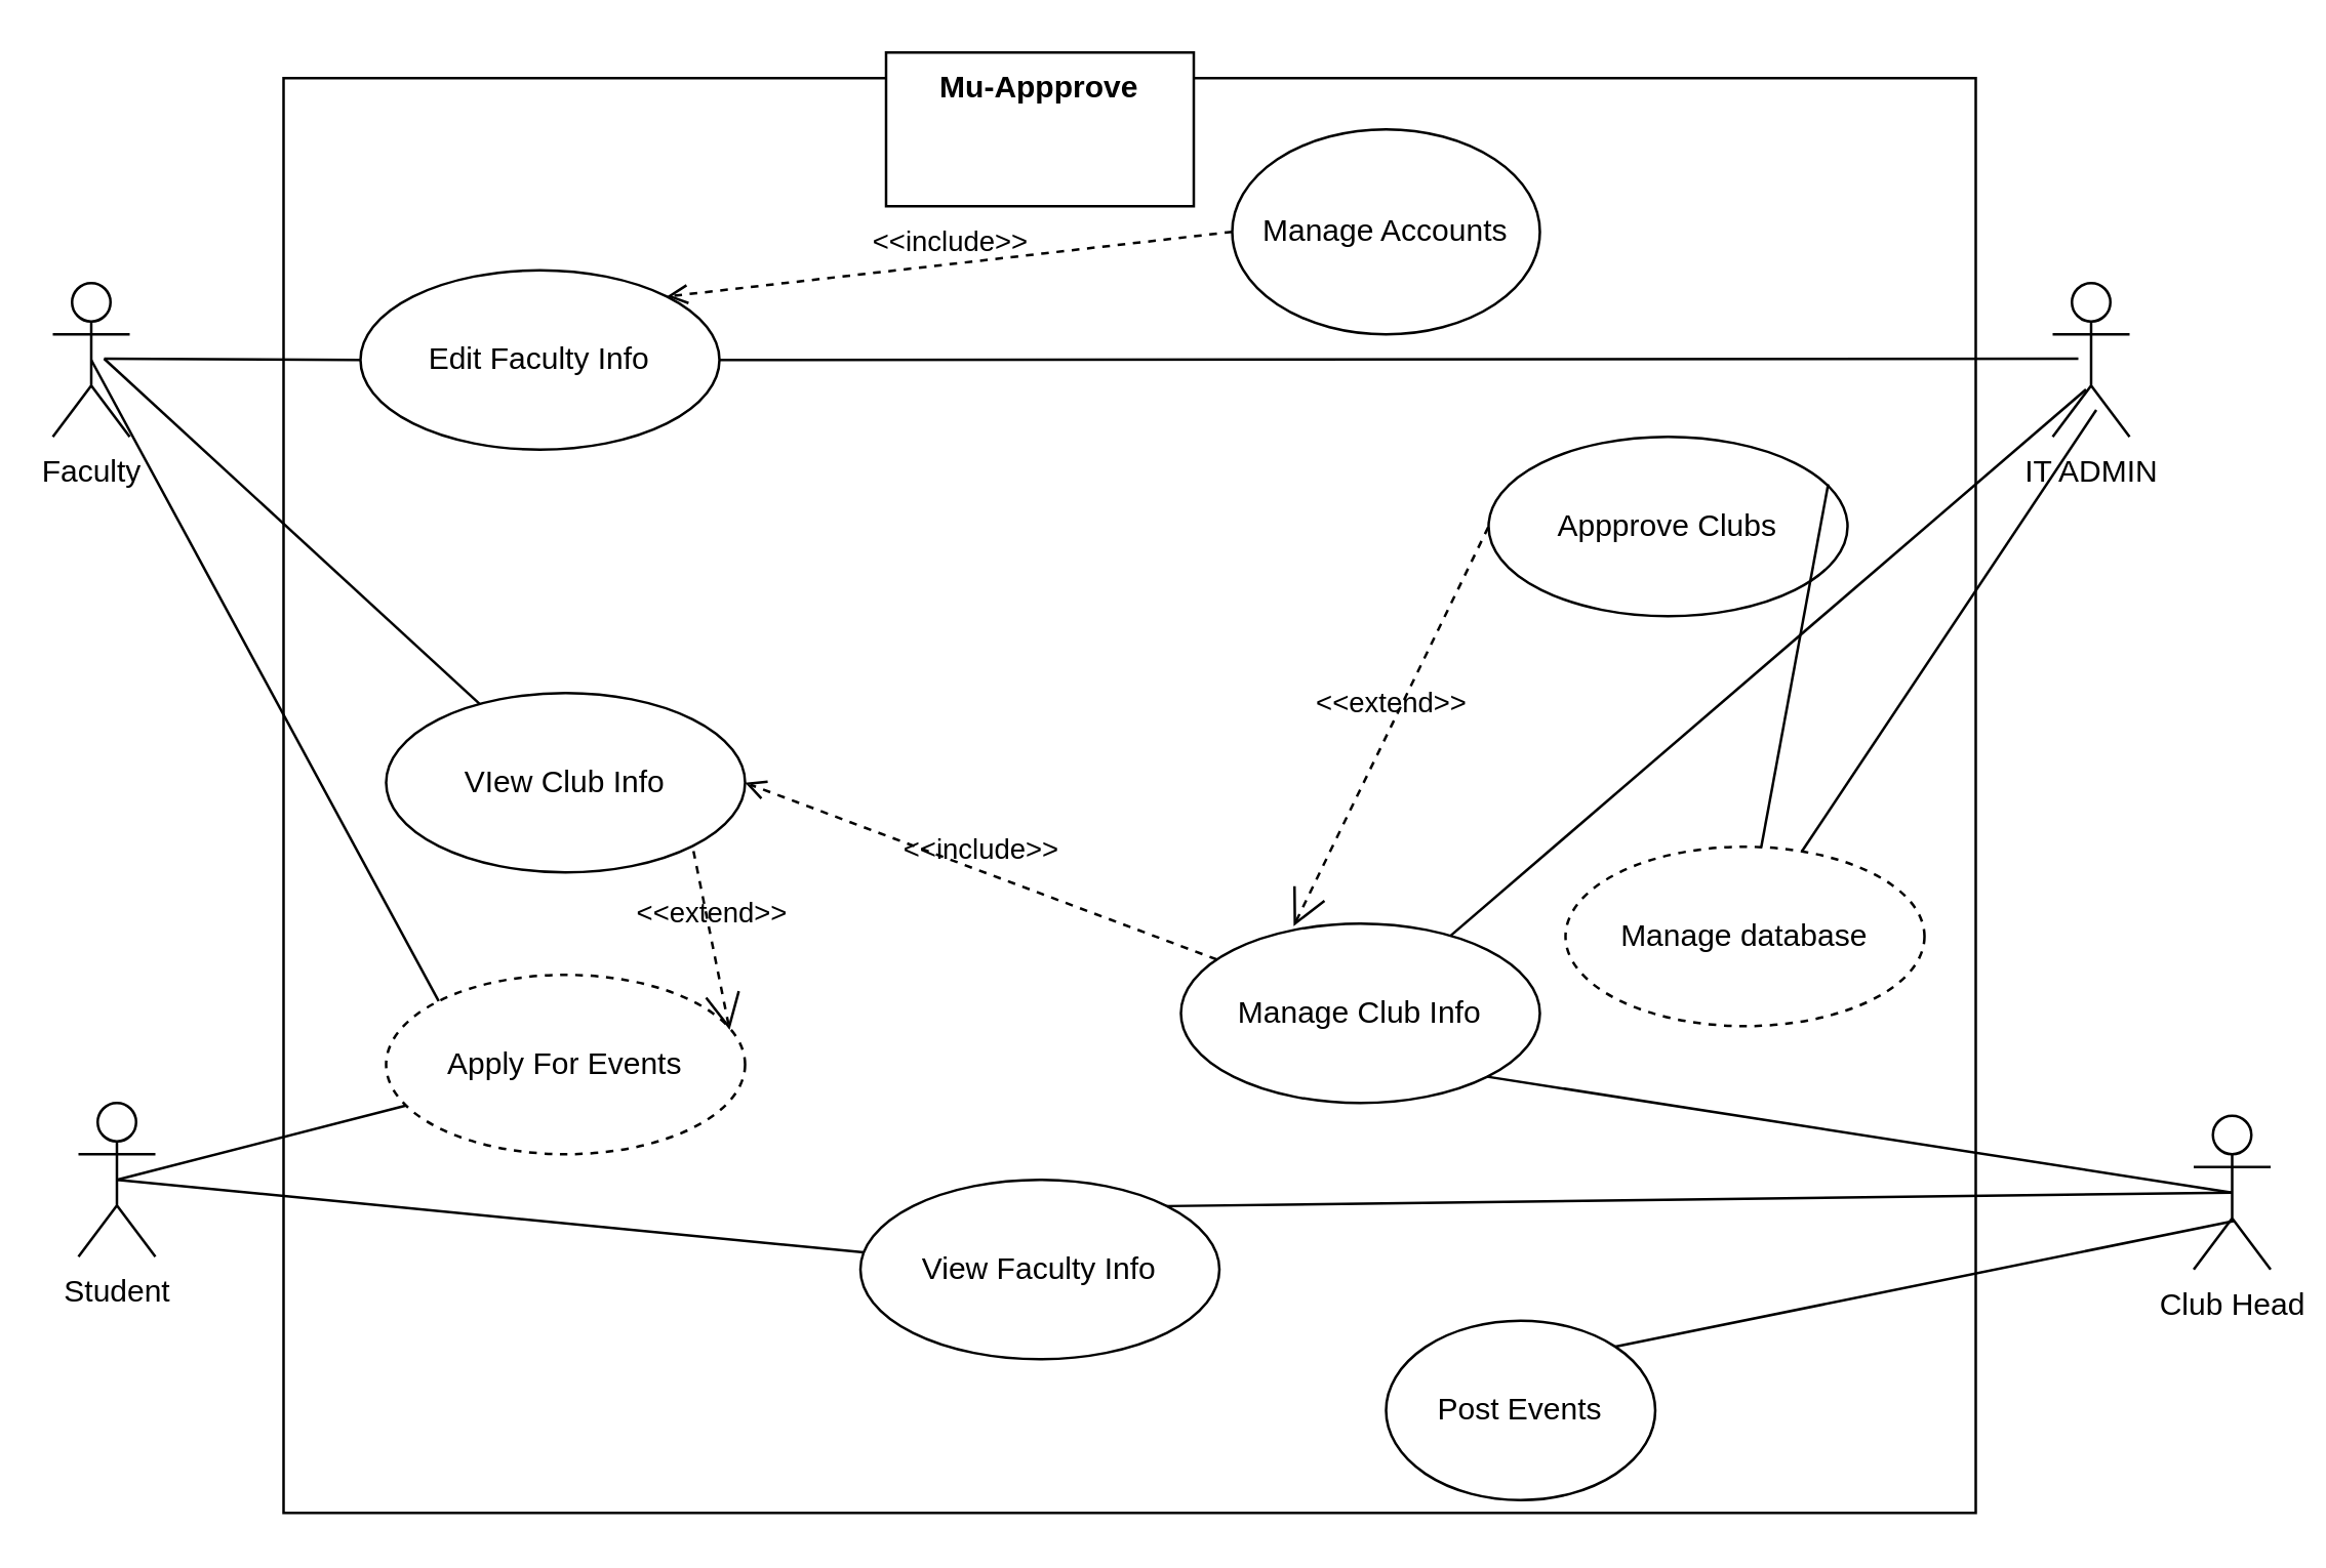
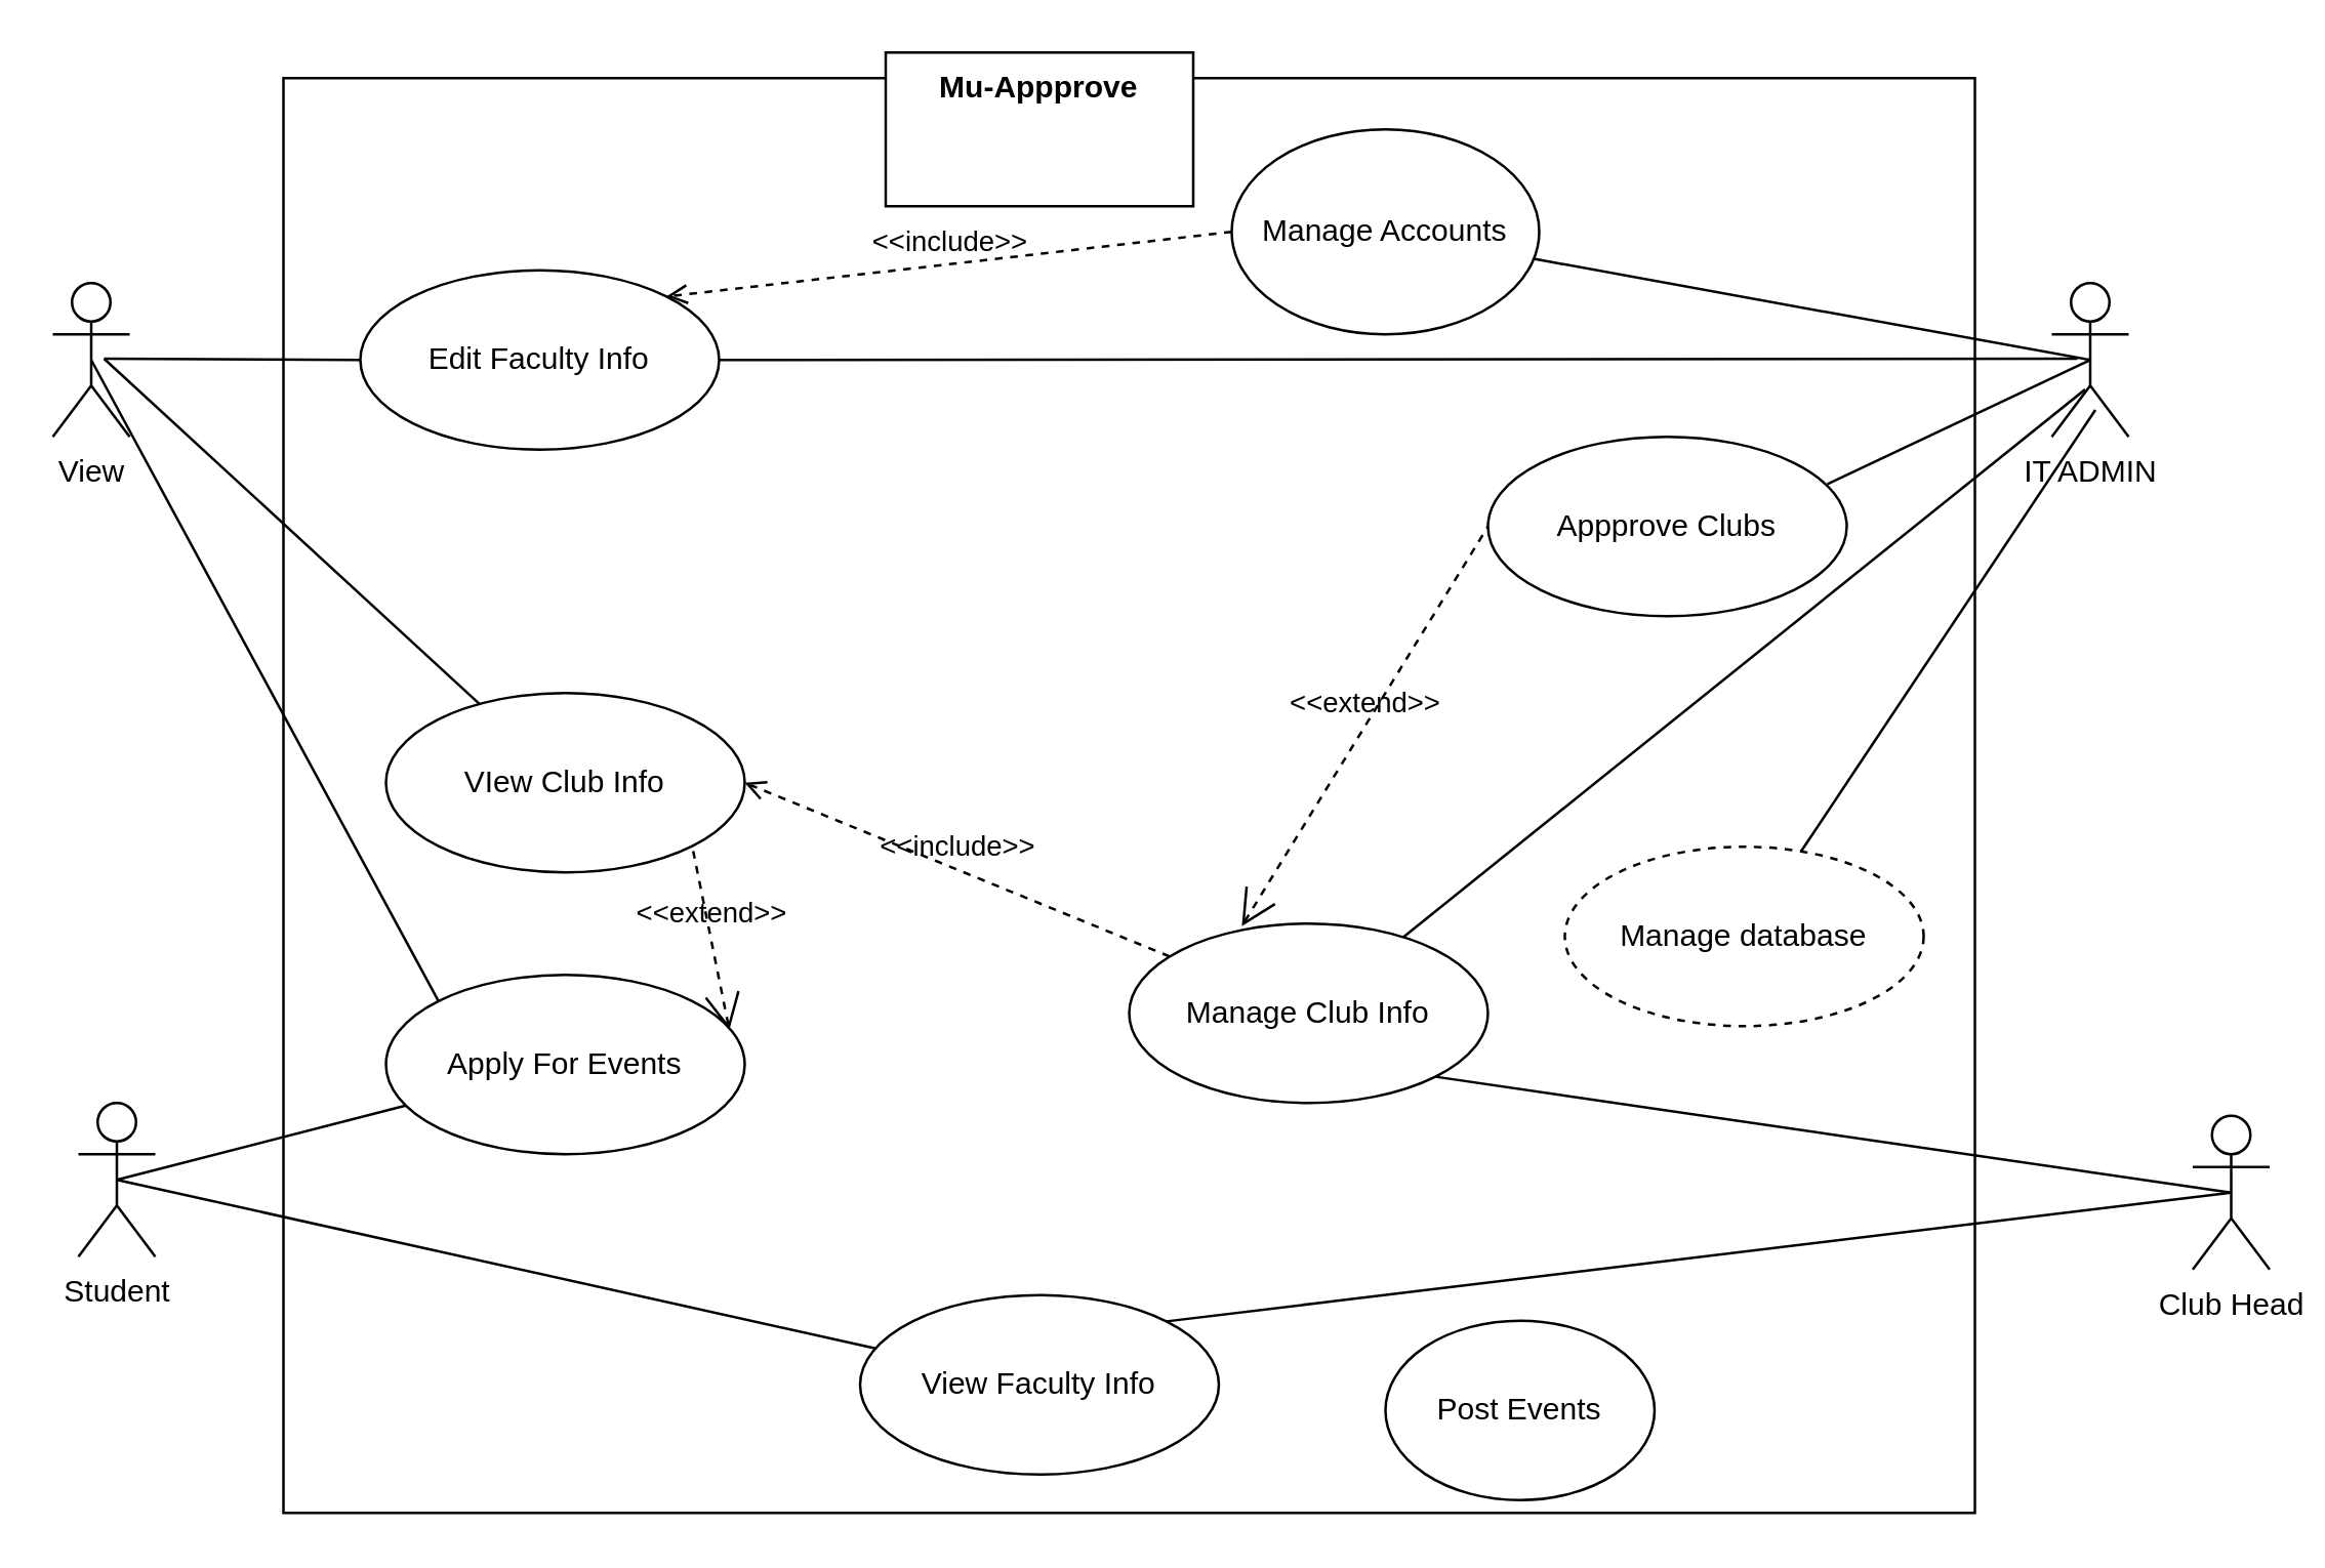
+ <mxCell id="25" value="" style="edgeStyle=none;html=1;endArrow=none;verticalAlign=bottom;rounded=0;exitX=0.5;exitY=0.5;exitDx=0;exitDy=0;exitPerimeter=0;" edge="1" parent="1" source="6" target="24"><mxGeometry width="160" relative="1" as="geometry"><mxPoint x="770" y="150" as="sourcePoint" /><mxPoint x="925" y="230" as="targetPoint" /></mxGeometry></mxCell>
- <mxCell id="3" value="Faculty" style="shape=umlActor;html=1;verticalLabelPosition=bottom;verticalAlign=top;align=center;" vertex="1" parent="1"><mxGeometry x="20" y="110" width="30" height="60" as="geometry" /></mxCell>
+ <mxCell id="3" value="View" style="shape=umlActor;html=1;verticalLabelPosition=bottom;verticalAlign=top;align=center;" vertex="1" parent="1"><mxGeometry x="20" y="110" width="30" height="60" as="geometry" /></mxCell>
- <mxCell id="17" value="" style="edgeStyle=none;html=1;endArrow=none;verticalAlign=bottom;rounded=0;exitX=0.946;exitY=0.264;exitDx=0;exitDy=0;exitPerimeter=0;" edge="1" parent="1" source="13" target="27"><mxGeometry width="160" relative="1" as="geometry"><mxPoint x="660" y="190" as="sourcePoint" /><mxPoint x="820" y="190" as="targetPoint" /></mxGeometry></mxCell>
+ <mxCell id="17" value="" style="edgeStyle=none;html=1;endArrow=none;verticalAlign=bottom;rounded=0;entryX=0.5;entryY=0.5;entryDx=0;entryDy=0;entryPerimeter=0;exitX=0.946;exitY=0.264;exitDx=0;exitDy=0;exitPerimeter=0;" edge="1" parent="1" source="13" target="6"><mxGeometry width="160" relative="1" as="geometry"><mxPoint x="660" y="190" as="sourcePoint" /><mxPoint x="820" y="190" as="targetPoint" /></mxGeometry></mxCell>
- <mxCell id="9" value="Manage Club Info" style="ellipse;whiteSpace=wrap;html=1;" vertex="1" parent="1"><mxGeometry x="460" y="360" width="140" height="70" as="geometry" /></mxCell>
+ <mxCell id="9" value="Manage Club Info" style="ellipse;whiteSpace=wrap;html=1;" vertex="1" parent="1"><mxGeometry x="440" y="360" width="140" height="70" as="geometry" /></mxCell>
- <mxCell id="8" value="Apply For Events" style="ellipse;whiteSpace=wrap;html=1;dashed=1;" vertex="1" parent="1"><mxGeometry x="150" y="380" width="140" height="70" as="geometry" /></mxCell>
+ <mxCell id="8" value="Apply For Events" style="ellipse;whiteSpace=wrap;html=1;" vertex="1" parent="1"><mxGeometry x="150" y="380" width="140" height="70" as="geometry" /></mxCell>
- <mxCell id="11" value="View Faculty Info" style="ellipse;whiteSpace=wrap;html=1;" vertex="1" parent="1"><mxGeometry x="335" y="460" width="140" height="70" as="geometry" /></mxCell>
+ <mxCell id="11" value="View Faculty Info" style="ellipse;whiteSpace=wrap;html=1;" vertex="1" parent="1"><mxGeometry x="335" y="505" width="140" height="70" as="geometry" /></mxCell>
- <mxCell id="23" value="" style="edgeStyle=none;html=1;endArrow=none;verticalAlign=bottom;rounded=0;exitX=1;exitY=0;exitDx=0;exitDy=0;entryX=0.533;entryY=0.683;entryDx=0;entryDy=0;entryPerimeter=0;" edge="1" parent="1" source="10" target="4"><mxGeometry width="160" relative="1" as="geometry"><mxPoint x="630" y="470" as="sourcePoint" /><mxPoint x="790" y="470" as="targetPoint" /></mxGeometry></mxCell>
